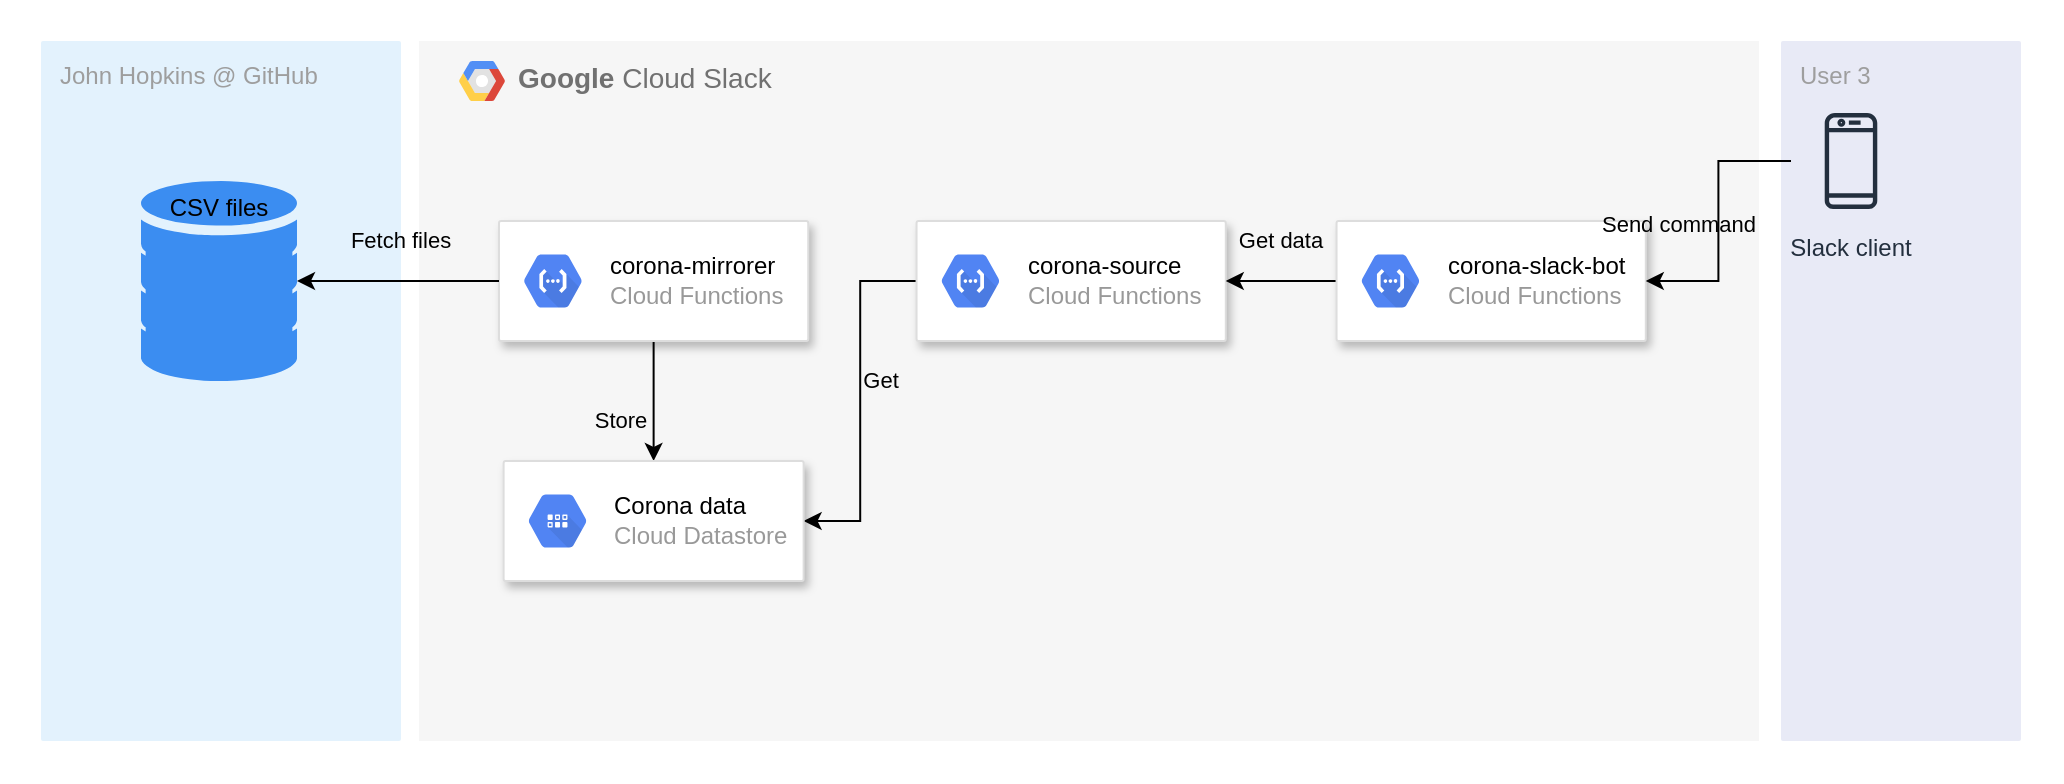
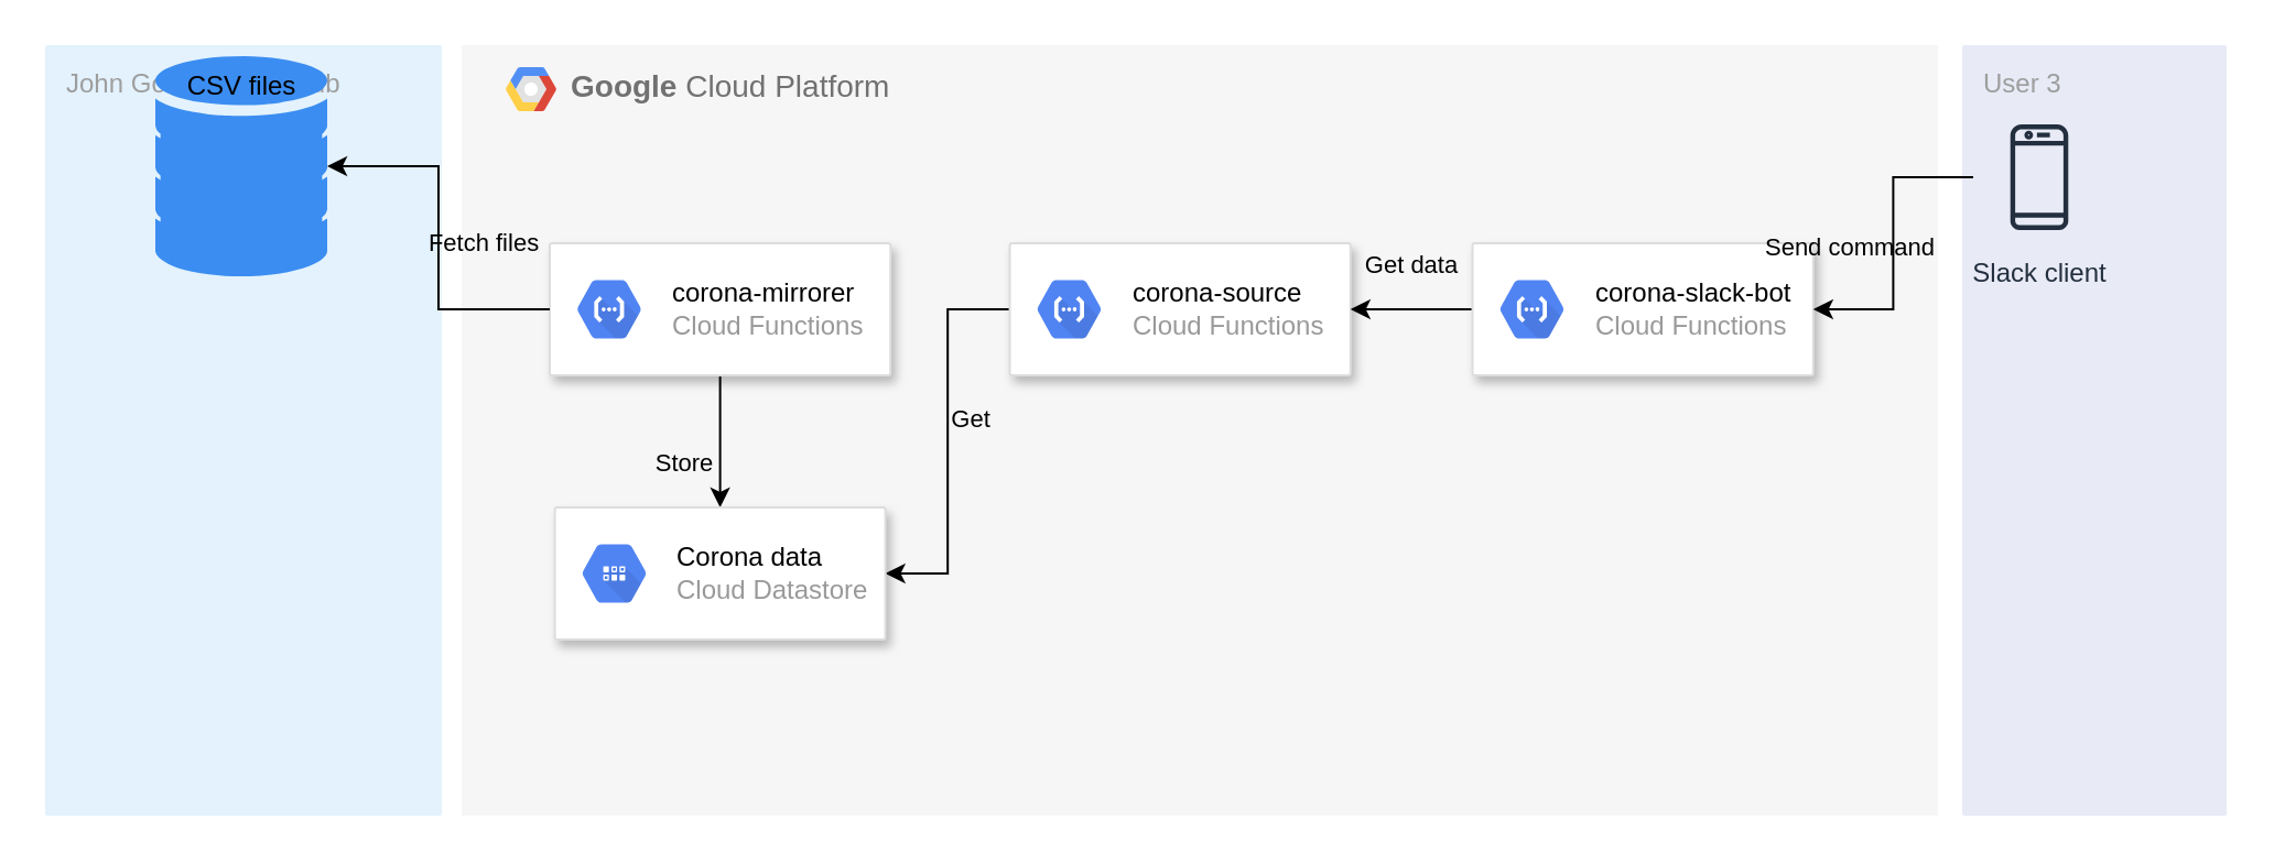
- <mxCell id="16" value="John Hopkins @ GitHub" style="points=[[0,0,0],[0.25,0,0],[0.5,0,0],[0.75,0,0],[1,0,0],[1,0.25,0],[1,0.5,0],[1,0.75,0],[1,1,0],[0.75,1,0],[0.5,1,0],[0.25,1,0],[0,1,0],[0,0.75,0],[0,0.5,0],[0,0.25,0]];rounded=1;absoluteArcSize=1;arcSize=2;html=1;strokeColor=none;gradientColor=none;shadow=0;dashed=0;fontSize=12;fontColor=#9E9E9E;align=left;verticalAlign=top;spacing=10;spacingTop=-4;fillColor=#E3F2FD;" vertex="1" parent="1"><mxGeometry x="20" y="20" width="180" height="350" as="geometry" /></mxCell>
+ <mxCell id="16" value="John Google @ GitHub" style="points=[[0,0,0],[0.25,0,0],[0.5,0,0],[0.75,0,0],[1,0,0],[1,0.25,0],[1,0.5,0],[1,0.75,0],[1,1,0],[0.75,1,0],[0.5,1,0],[0.25,1,0],[0,1,0],[0,0.75,0],[0,0.5,0],[0,0.25,0]];rounded=1;absoluteArcSize=1;arcSize=2;html=1;strokeColor=none;gradientColor=none;shadow=0;dashed=0;fontSize=12;fontColor=#9E9E9E;align=left;verticalAlign=top;spacing=10;spacingTop=-4;fillColor=#E3F2FD;" vertex="1" parent="1"><mxGeometry x="20" y="20" width="180" height="350" as="geometry" /></mxCell>
- <mxCell id="3" value="&lt;b&gt;Google &lt;/b&gt;Cloud Slack" style="fillColor=#F6F6F6;strokeColor=none;shadow=0;gradientColor=none;fontSize=14;align=left;spacing=10;fontColor=#717171;9E9E9E;verticalAlign=top;spacingTop=-4;fontStyle=0;spacingLeft=40;html=1;" vertex="1" parent="1"><mxGeometry x="209" y="20" width="670" height="350" as="geometry" /></mxCell>
+ <mxCell id="3" value="&lt;b&gt;Google &lt;/b&gt;Cloud Platform" style="fillColor=#F6F6F6;strokeColor=none;shadow=0;gradientColor=none;fontSize=14;align=left;spacing=10;fontColor=#717171;9E9E9E;verticalAlign=top;spacingTop=-4;fontStyle=0;spacingLeft=40;html=1;" vertex="1" parent="1"><mxGeometry x="209" y="20" width="670" height="350" as="geometry" /></mxCell>
- <mxCell id="17" value="CSV files" style="html=1;aspect=fixed;strokeColor=none;shadow=0;align=center;verticalAlign=top;fillColor=#3B8DF1;shape=mxgraph.gcp2.database_2" vertex="1" parent="1"><mxGeometry x="70" y="90" width="78" height="100" as="geometry" /></mxCell>
+ <mxCell id="17" value="CSV files" style="html=1;aspect=fixed;strokeColor=none;shadow=0;align=center;verticalAlign=top;fillColor=#3B8DF1;shape=mxgraph.gcp2.database_2" vertex="1" parent="1"><mxGeometry x="70" y="25" width="78" height="100" as="geometry" /></mxCell>
